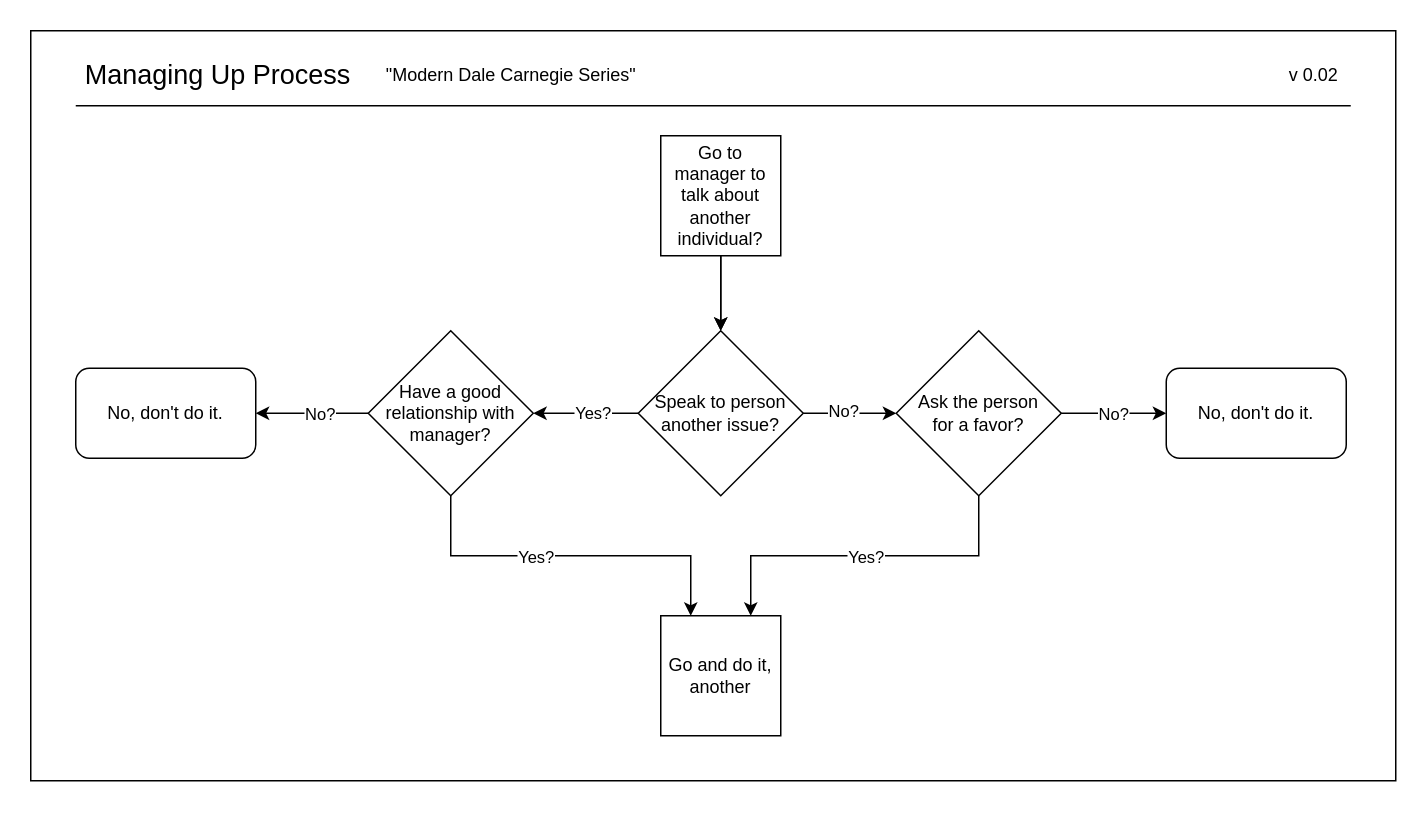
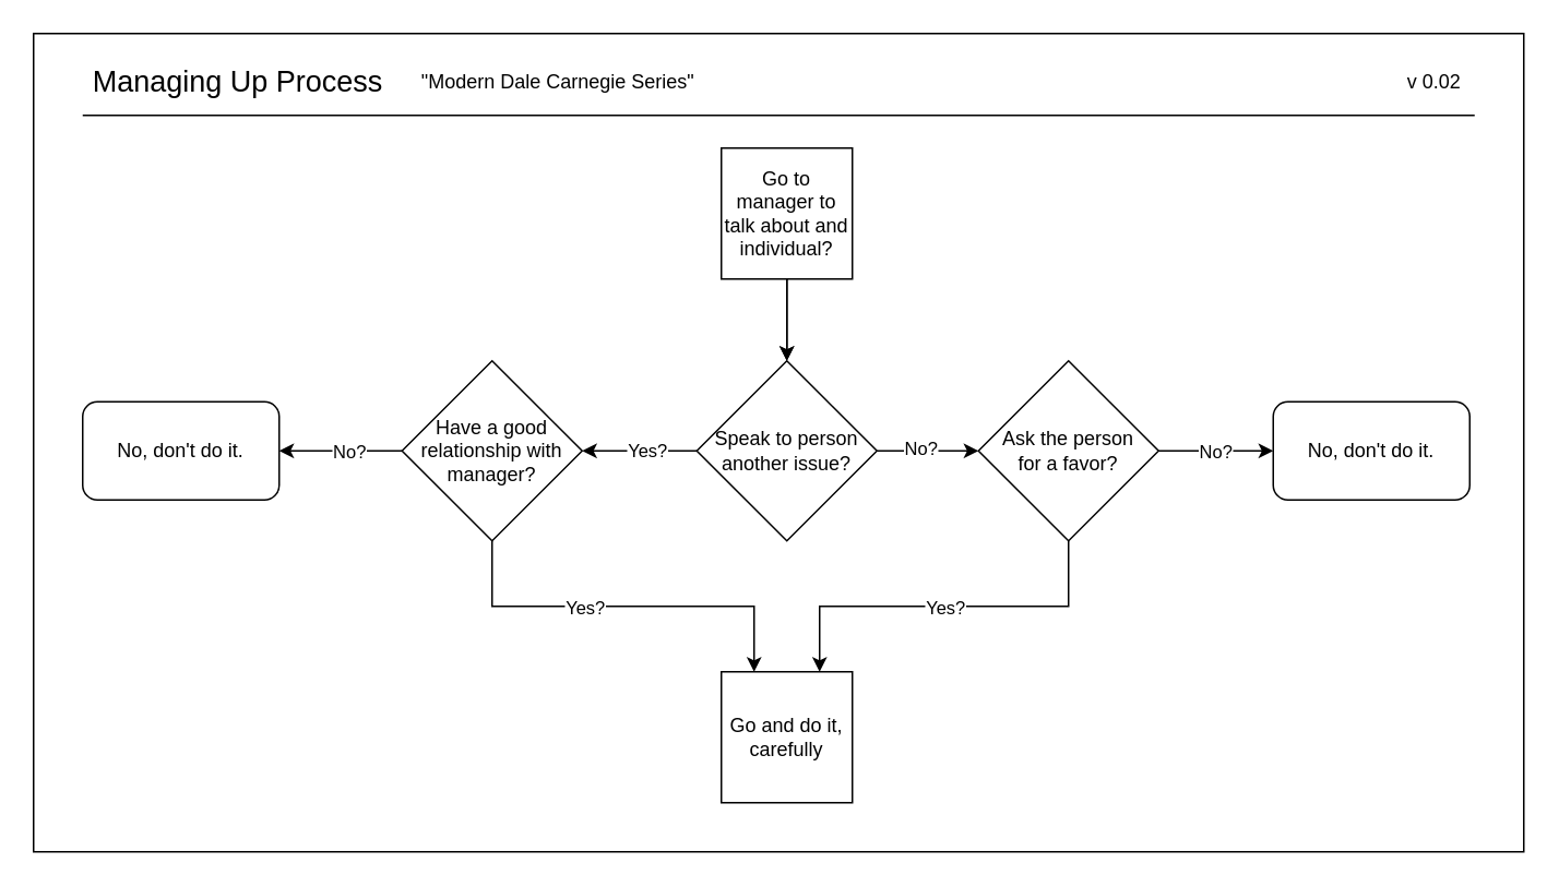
- <mxCell id="7" value="Go to manager to talk about another individual?" style="whiteSpace=wrap;html=1;aspect=fixed;" parent="1" vertex="1"><mxGeometry x="440" y="90" width="80" height="80" as="geometry" /></mxCell>
+ <mxCell id="7" value="Go to manager to talk about and individual?" style="whiteSpace=wrap;html=1;aspect=fixed;" parent="1" vertex="1"><mxGeometry x="440" y="90" width="80" height="80" as="geometry" /></mxCell>
- <mxCell id="20" value="Go and do it, another" style="whiteSpace=wrap;html=1;aspect=fixed;" parent="1" vertex="1"><mxGeometry x="440" y="410" width="80" height="80" as="geometry" /></mxCell>
+ <mxCell id="20" value="Go and do it, carefully" style="whiteSpace=wrap;html=1;aspect=fixed;" parent="1" vertex="1"><mxGeometry x="440" y="410" width="80" height="80" as="geometry" /></mxCell>
